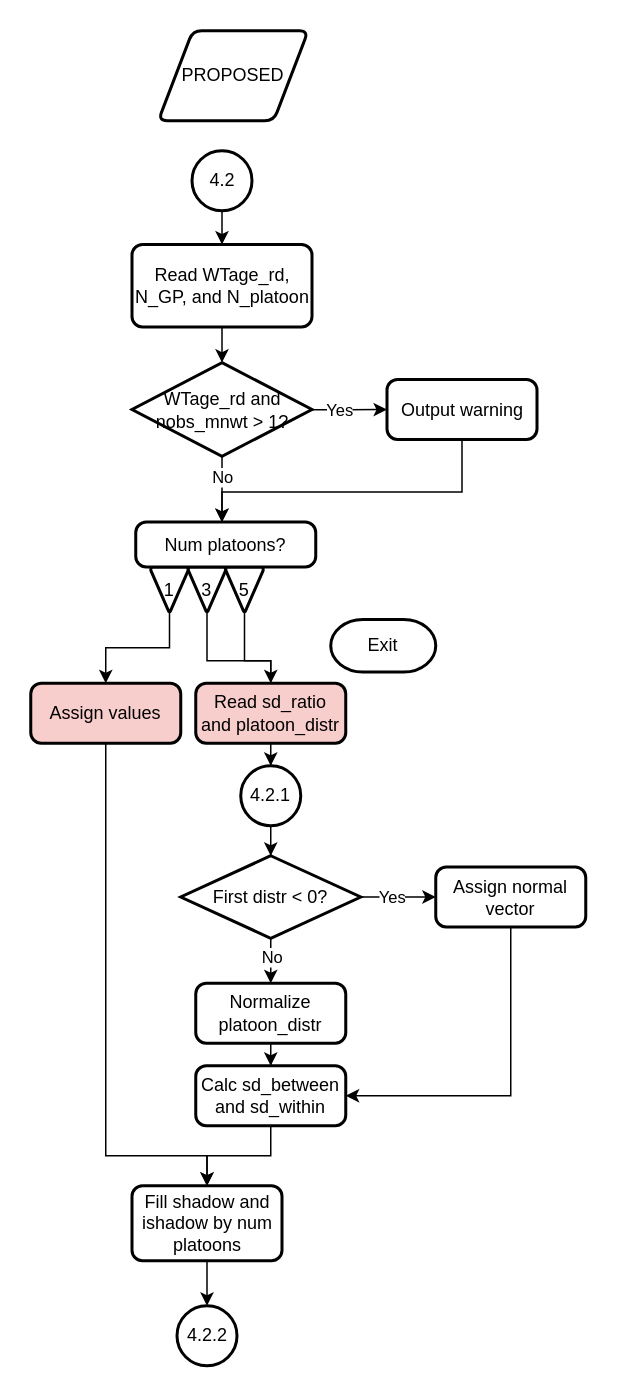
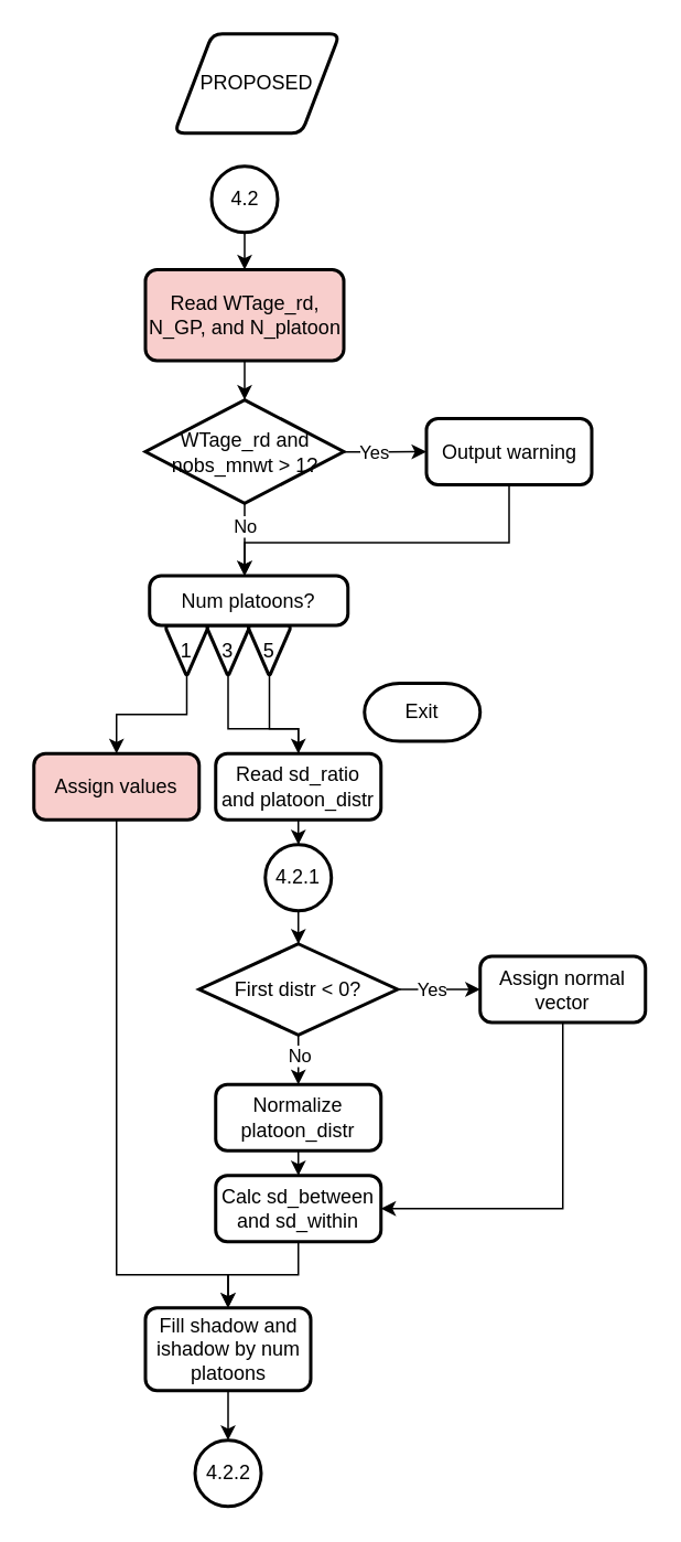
- <mxCell id="30" value="Read WTage_rd, N_GP, and N_platoon" style="rounded=1;whiteSpace=wrap;html=1;absoluteArcSize=1;arcSize=14;strokeWidth=2;" parent="1" vertex="1"><mxGeometry x="87.5" y="162.5" width="120" height="55" as="geometry" /></mxCell>
+ <mxCell id="30" value="Read WTage_rd, N_GP, and N_platoon" style="rounded=1;whiteSpace=wrap;html=1;absoluteArcSize=1;arcSize=14;strokeWidth=2;fillColor=#f8cecc;" parent="1" vertex="1"><mxGeometry x="87.5" y="162.5" width="120" height="55" as="geometry" /></mxCell>
- <mxCell id="15" value="Read sd_ratio and platoon_distr" style="rounded=1;whiteSpace=wrap;html=1;absoluteArcSize=1;arcSize=14;strokeWidth=2;fillColor=#f8cecc;" parent="1" vertex="1"><mxGeometry x="130" y="455" width="100" height="40" as="geometry" /></mxCell>
+ <mxCell id="15" value="Read sd_ratio and platoon_distr" style="rounded=1;whiteSpace=wrap;html=1;absoluteArcSize=1;arcSize=14;strokeWidth=2;" parent="1" vertex="1"><mxGeometry x="130" y="455" width="100" height="40" as="geometry" /></mxCell>
